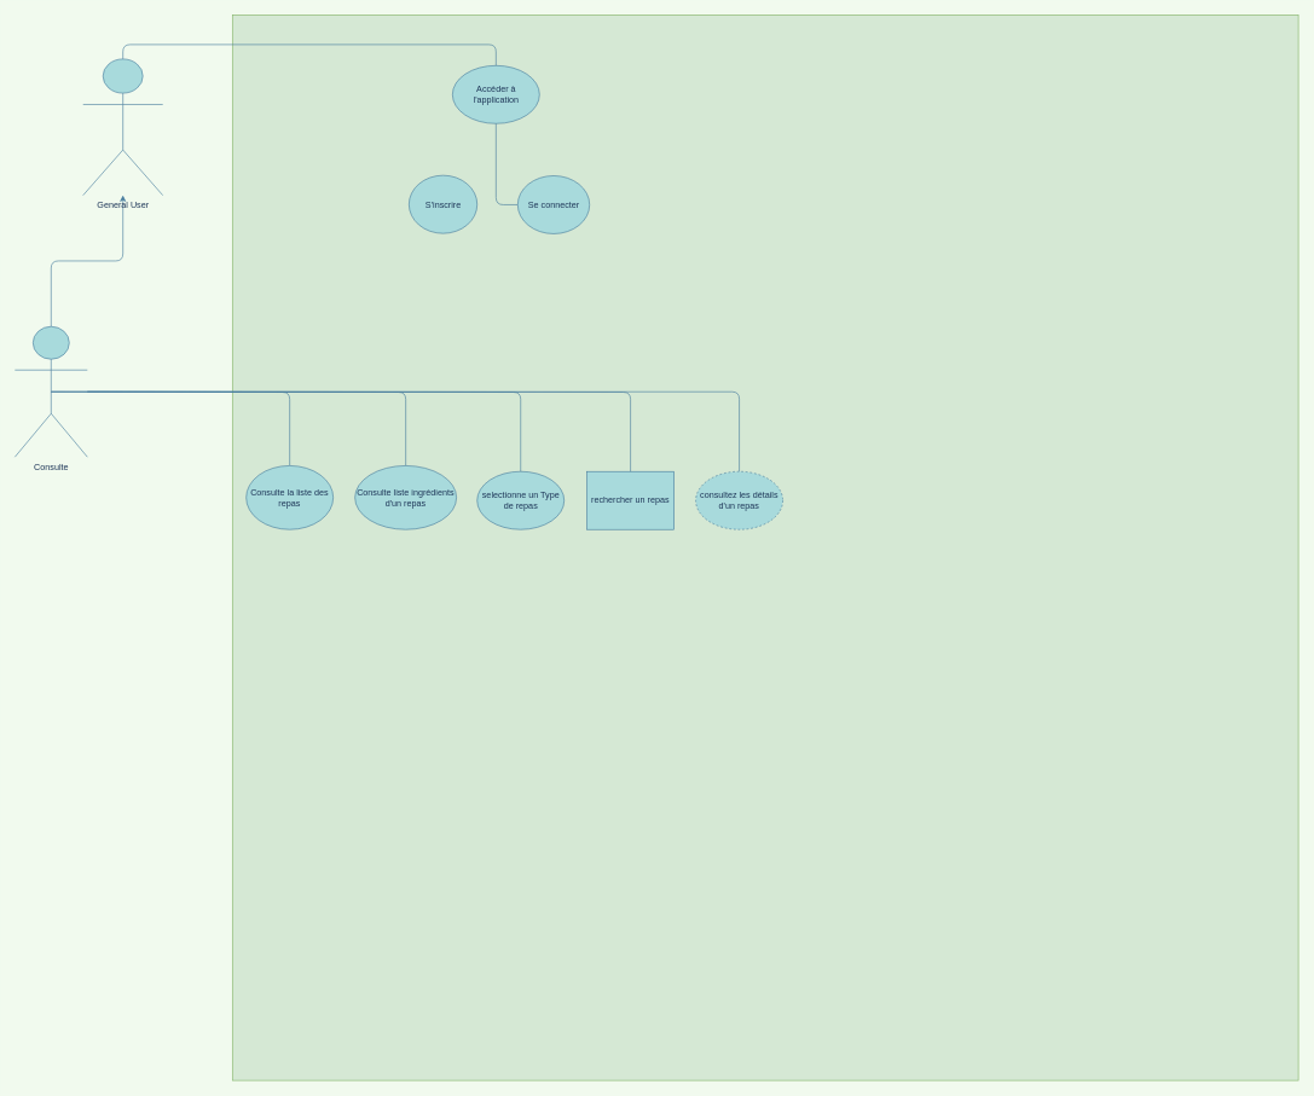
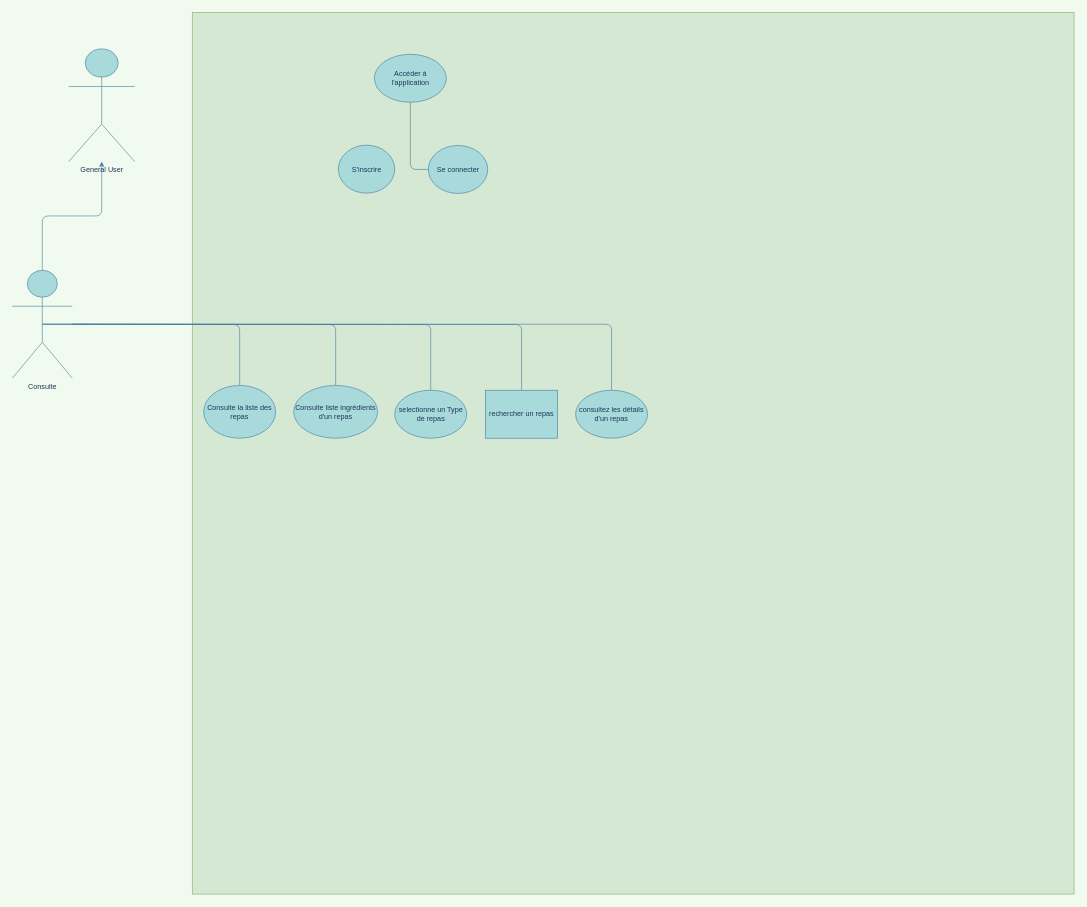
- <mxCell id="18" style="edgeStyle=orthogonalEdgeStyle;curved=0;rounded=1;sketch=0;orthogonalLoop=1;jettySize=auto;html=1;exitX=0.5;exitY=0;exitDx=0;exitDy=0;exitPerimeter=0;entryX=0.5;entryY=0;entryDx=0;entryDy=0;fontColor=#1D3557;endArrow=none;endFill=0;strokeColor=#457B9D;fillColor=#A8DADC;" parent="1" source="19" target="5" edge="1"><mxGeometry relative="1" as="geometry" /></mxCell>
- <mxCell id="20" value="consultez les détails d'un repas" style="ellipse;whiteSpace=wrap;html=1;fillColor=#A8DADC;strokeColor=#457B9D;fontColor=#1D3557;dashed=1;" vertex="1" parent="1"><mxGeometry x="959" y="650" width="120" height="80" as="geometry" /></mxCell>
+ <mxCell id="20" value="consultez les détails d'un repas" style="ellipse;whiteSpace=wrap;html=1;fillColor=#A8DADC;strokeColor=#457B9D;fontColor=#1D3557;" vertex="1" parent="1"><mxGeometry x="959" y="650" width="120" height="80" as="geometry" /></mxCell>
